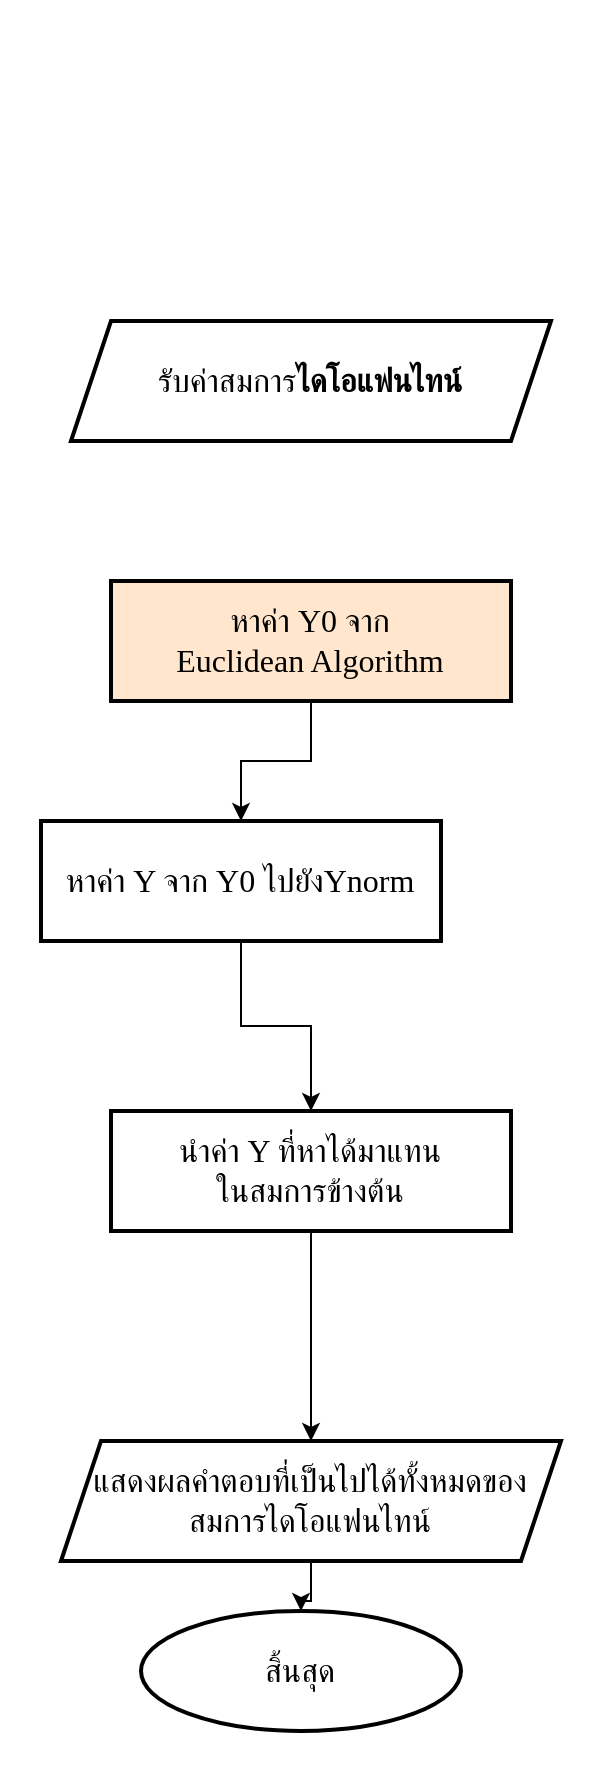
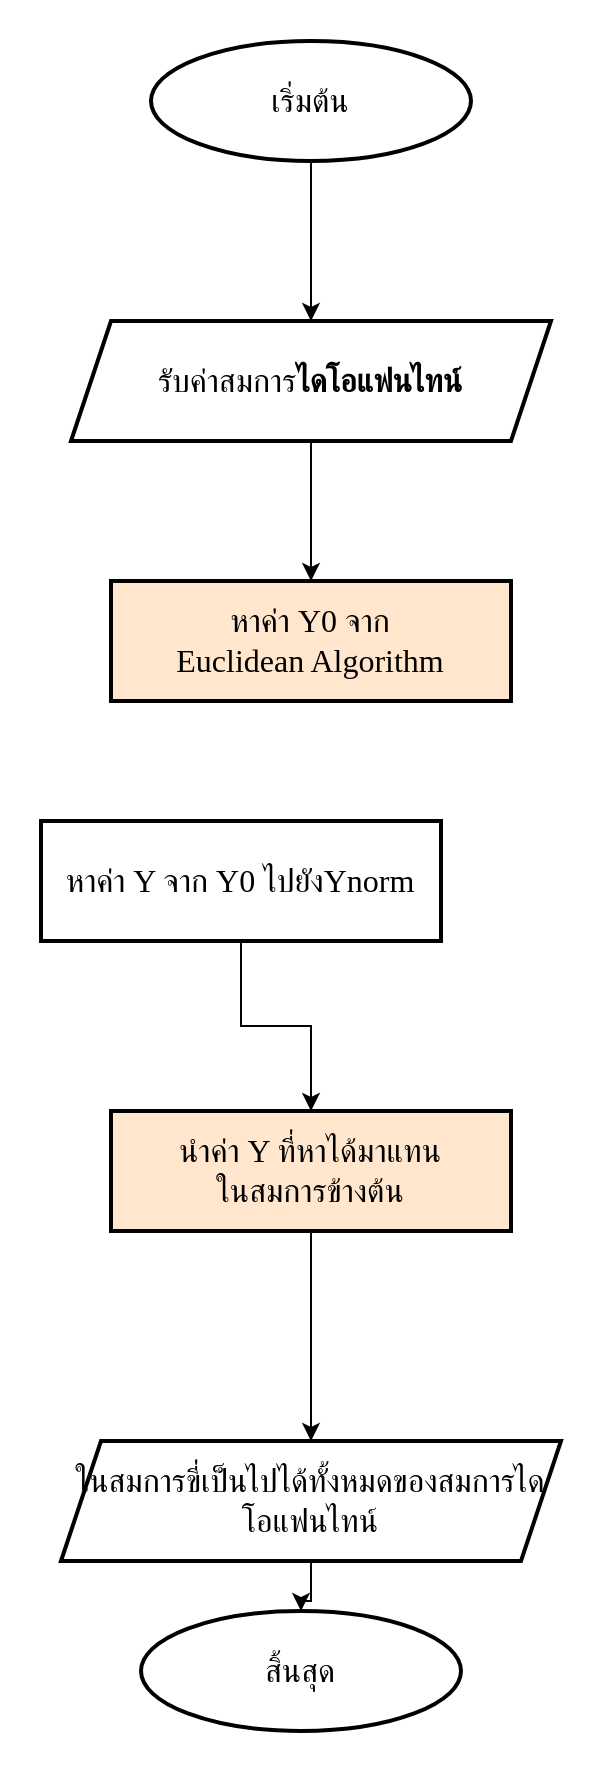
+ <mxCell id="3" value="&lt;font style=&quot;font-size: 16px&quot; face=&quot;Mitr&quot; data-font-src=&quot;https://fonts.googleapis.com/css?family=Mitr&quot;&gt;เริ่มต้น&lt;/font&gt;" style="strokeWidth=2;html=1;shape=mxgraph.flowchart.start_1;whiteSpace=wrap;" vertex="1" parent="1"><mxGeometry x="75" y="20" width="160" height="60" as="geometry" /></mxCell>
+ <mxCell id="2" value="" style="edgeStyle=orthogonalEdgeStyle;rounded=0;orthogonalLoop=1;jettySize=auto;html=1;fontSize=16;" edge="1" parent="1" source="3" target="5"><mxGeometry relative="1" as="geometry" /></mxCell>
+ <mxCell id="4" value="" style="edgeStyle=orthogonalEdgeStyle;rounded=0;orthogonalLoop=1;jettySize=auto;html=1;fontFamily=Mitr;fontSource=https%3A%2F%2Ffonts.googleapis.com%2Fcss%3Ffamily%3DMitr;fontSize=16;fontColor=#000000;" edge="1" parent="1" source="5" target="7"><mxGeometry relative="1" as="geometry" /></mxCell>
- <mxCell id="6" value="" style="edgeStyle=orthogonalEdgeStyle;rounded=0;orthogonalLoop=1;jettySize=auto;html=1;fontFamily=Mitr;fontSource=https%3A%2F%2Ffonts.googleapis.com%2Fcss%3Ffamily%3DMitr;fontSize=16;fontColor=#000000;" edge="1" parent="1" source="7" target="9"><mxGeometry relative="1" as="geometry" /></mxCell>
- <mxCell id="11" value="&lt;font style=&quot;font-size: 16px&quot; face=&quot;Mitr&quot; data-font-src=&quot;https://fonts.googleapis.com/css?family=Mitr&quot;&gt;นำค่า Y ที่หาได้มาแทน&lt;br&gt;ในสมการข้างต้น&lt;/font&gt;" style="whiteSpace=wrap;html=1;strokeWidth=2;" vertex="1" parent="1"><mxGeometry x="55" y="555" width="200" height="60" as="geometry" /></mxCell>
+ <mxCell id="11" value="&lt;font style=&quot;font-size: 16px&quot; face=&quot;Mitr&quot; data-font-src=&quot;https://fonts.googleapis.com/css?family=Mitr&quot;&gt;นำค่า Y ที่หาได้มาแทน&lt;br&gt;ในสมการข้างต้น&lt;/font&gt;" style="whiteSpace=wrap;html=1;strokeWidth=2;fillColor=#ffe6cc;" vertex="1" parent="1"><mxGeometry x="55" y="555" width="200" height="60" as="geometry" /></mxCell>
- <mxCell id="13" value="&lt;font style=&quot;font-size: 16px&quot; face=&quot;Mitr&quot; data-font-src=&quot;https://fonts.googleapis.com/css?family=Mitr&quot;&gt;แสดงผลคำตอบที่เป็นไปได้ทั้งหมดของสมการไดโอแฟนไทน์&lt;/font&gt;" style="shape=parallelogram;perimeter=parallelogramPerimeter;whiteSpace=wrap;html=1;fixedSize=1;strokeWidth=2;perimeterSpacing=0;" vertex="1" parent="1"><mxGeometry x="30" y="720" width="250" height="60" as="geometry" /></mxCell>
+ <mxCell id="13" value="&lt;font style=&quot;font-size: 16px&quot; face=&quot;Mitr&quot; data-font-src=&quot;https://fonts.googleapis.com/css?family=Mitr&quot;&gt;ในสมการขี่เป็นไปได้ทั้งหมดของสมการไดโอแฟนไทน์&lt;/font&gt;" style="shape=parallelogram;perimeter=parallelogramPerimeter;whiteSpace=wrap;html=1;fixedSize=1;strokeWidth=2;perimeterSpacing=0;" vertex="1" parent="1"><mxGeometry x="30" y="720" width="250" height="60" as="geometry" /></mxCell>
